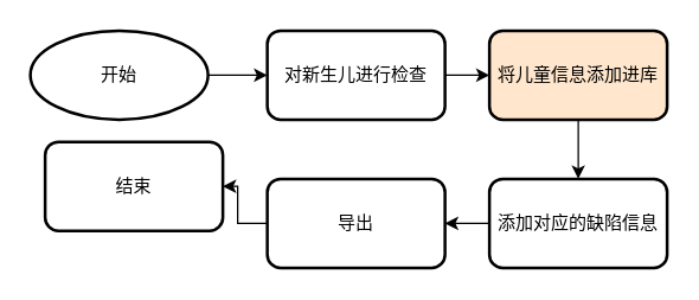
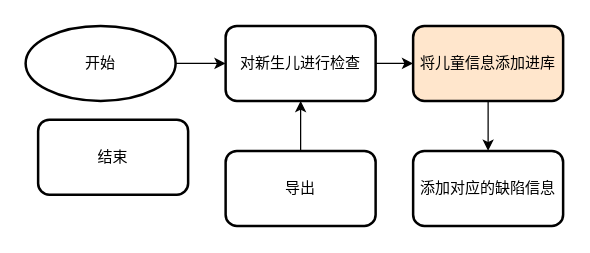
- <mxCell id="10" value="" style="edgeStyle=orthogonalEdgeStyle;rounded=0;orthogonalLoop=1;jettySize=auto;html=1;" parent="1" source="11" target="12" edge="1"><mxGeometry relative="1" as="geometry" /></mxCell>
+ <mxCell id="10" value="" style="edgeStyle=orthogonalEdgeStyle;rounded=0;orthogonalLoop=1;jettySize=auto;html=1;" parent="1" source="11" target="5" edge="1"><mxGeometry relative="1" as="geometry" /></mxCell>
- <mxCell id="8" value="" style="edgeStyle=orthogonalEdgeStyle;rounded=0;orthogonalLoop=1;jettySize=auto;html=1;" parent="1" source="9" target="11" edge="1"><mxGeometry relative="1" as="geometry" /></mxCell>
